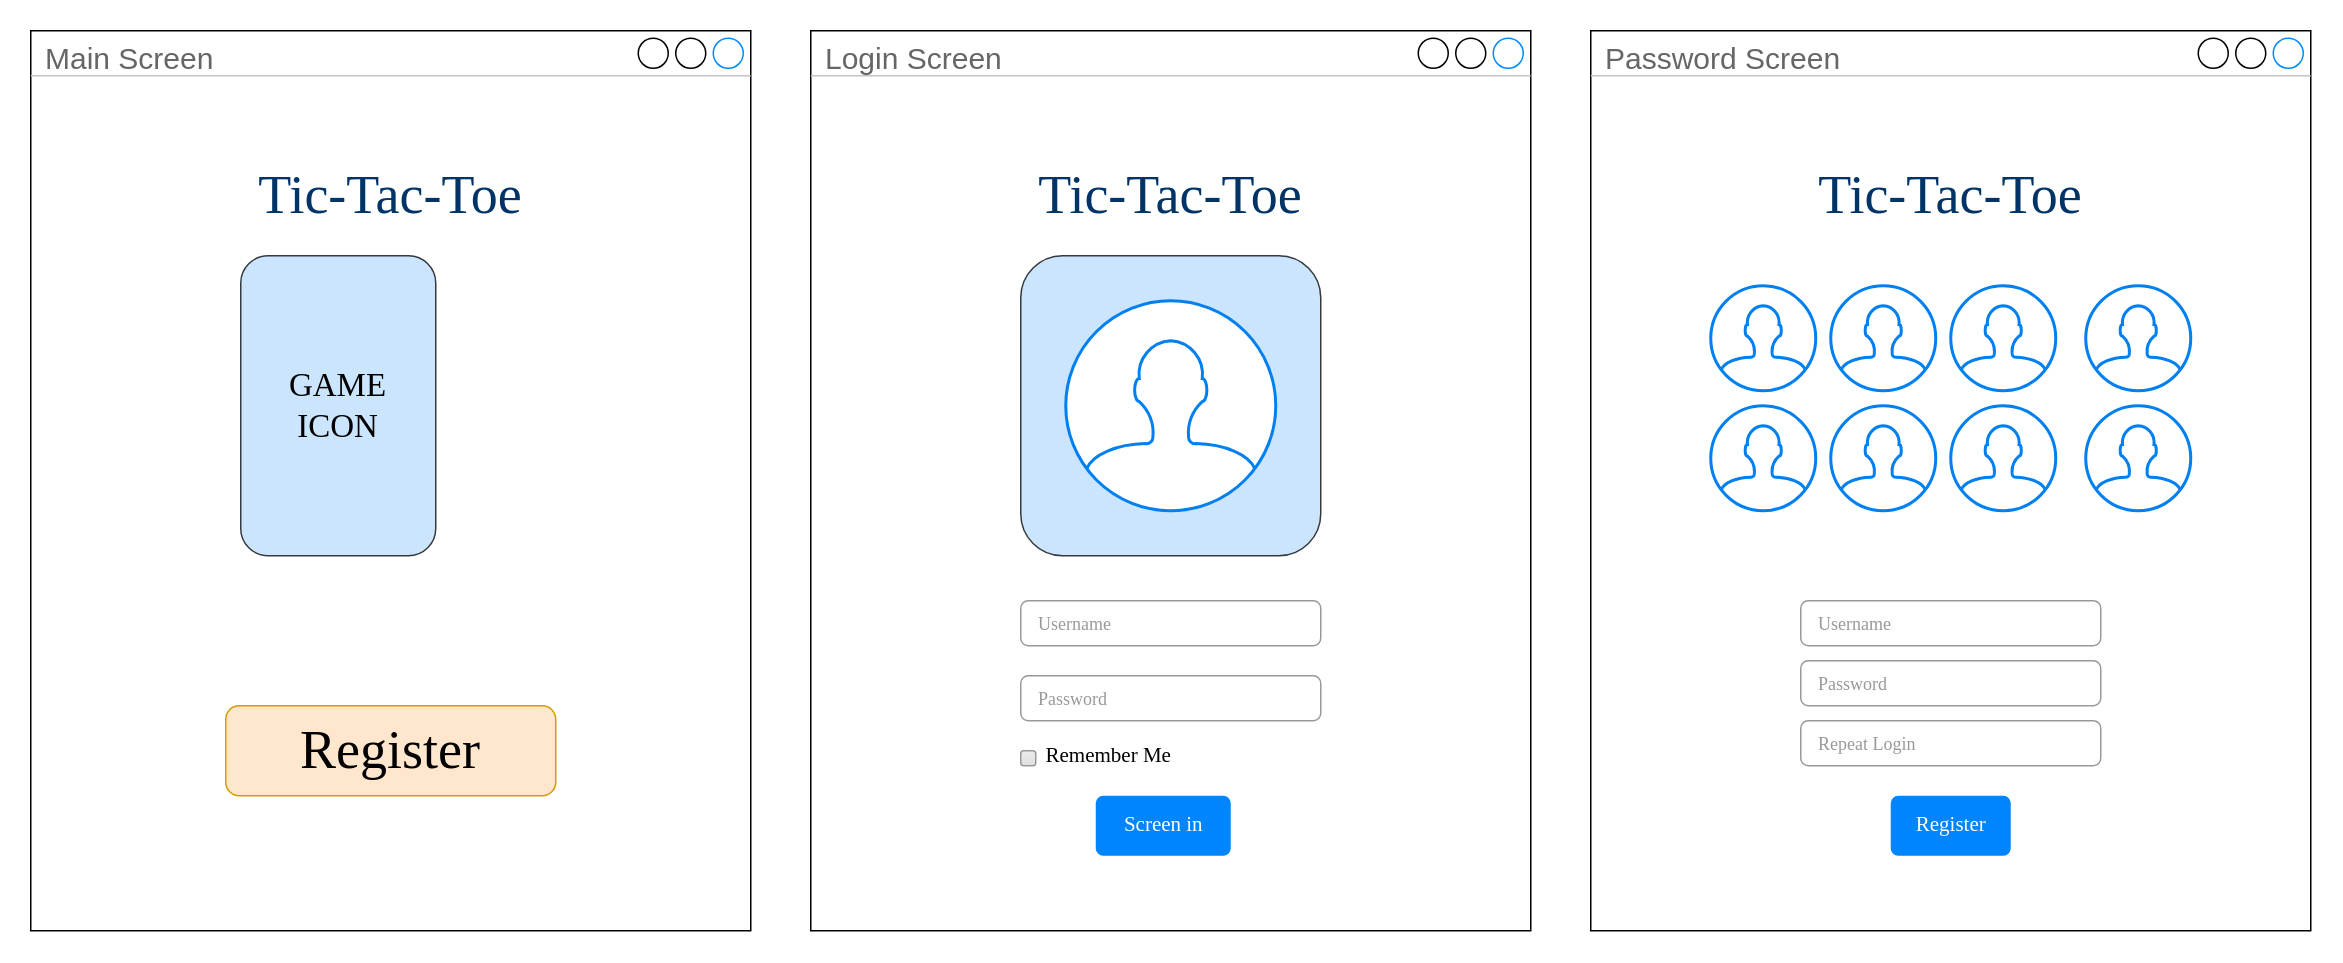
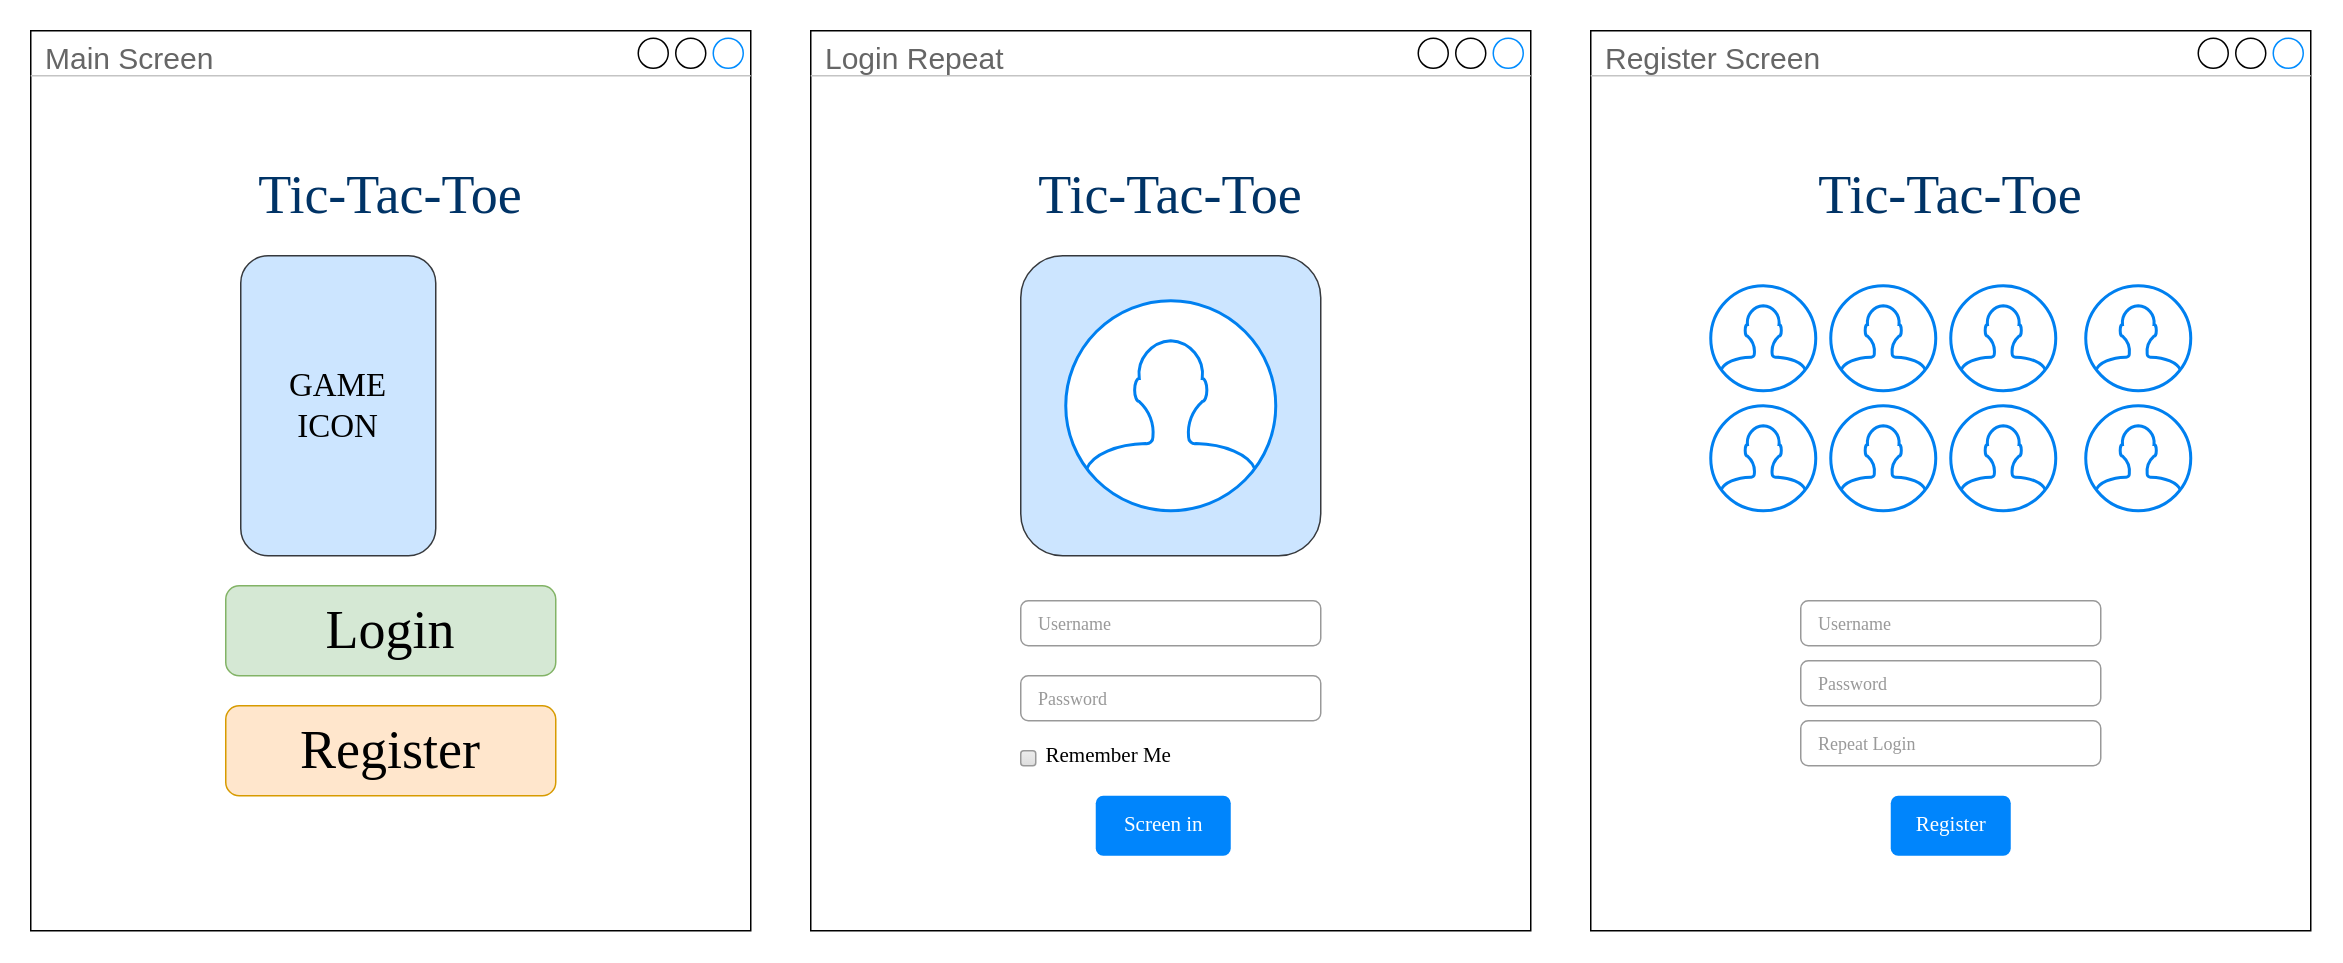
- <mxCell id="7" value="&lt;font style=&quot;font-size: 20px&quot;&gt;Login Screen&lt;/font&gt;" style="strokeWidth=1;shadow=0;dashed=0;align=center;html=1;shape=mxgraph.mockup.containers.window;align=left;verticalAlign=top;spacingLeft=8;strokeColor2=#008cff;strokeColor3=#c4c4c4;fontColor=#666666;mainText=;fontSize=17;labelBackgroundColor=none;" parent="1" vertex="1"><mxGeometry x="540" y="20" width="480" height="600" as="geometry" /></mxCell>
+ <mxCell id="7" value="&lt;font style=&quot;font-size: 20px&quot;&gt;Login Repeat&lt;/font&gt;" style="strokeWidth=1;shadow=0;dashed=0;align=center;html=1;shape=mxgraph.mockup.containers.window;align=left;verticalAlign=top;spacingLeft=8;strokeColor2=#008cff;strokeColor3=#c4c4c4;fontColor=#666666;mainText=;fontSize=17;labelBackgroundColor=none;" parent="1" vertex="1"><mxGeometry x="540" y="20" width="480" height="600" as="geometry" /></mxCell>
- <mxCell id="13" value="&lt;font style=&quot;font-size: 20px&quot;&gt;Password Screen&lt;/font&gt;" style="strokeWidth=1;shadow=0;dashed=0;align=center;html=1;shape=mxgraph.mockup.containers.window;align=left;verticalAlign=top;spacingLeft=8;strokeColor2=#008cff;strokeColor3=#c4c4c4;fontColor=#666666;mainText=;fontSize=17;labelBackgroundColor=none;" parent="1" vertex="1"><mxGeometry x="1060" y="20" width="480" height="600" as="geometry" /></mxCell>
+ <mxCell id="13" value="&lt;font style=&quot;font-size: 20px&quot;&gt;Register Screen&lt;/font&gt;" style="strokeWidth=1;shadow=0;dashed=0;align=center;html=1;shape=mxgraph.mockup.containers.window;align=left;verticalAlign=top;spacingLeft=8;strokeColor2=#008cff;strokeColor3=#c4c4c4;fontColor=#666666;mainText=;fontSize=17;labelBackgroundColor=none;" parent="1" vertex="1"><mxGeometry x="1060" y="20" width="480" height="600" as="geometry" /></mxCell>
+ <mxCell id="5" value="Login" style="rounded=1;whiteSpace=wrap;html=1;fontFamily=Comic Sans MS;fontSize=36;fillColor=#d5e8d4;strokeColor=#82b366;" parent="1" vertex="1"><mxGeometry x="150" y="390" width="220" height="60" as="geometry" /></mxCell>
